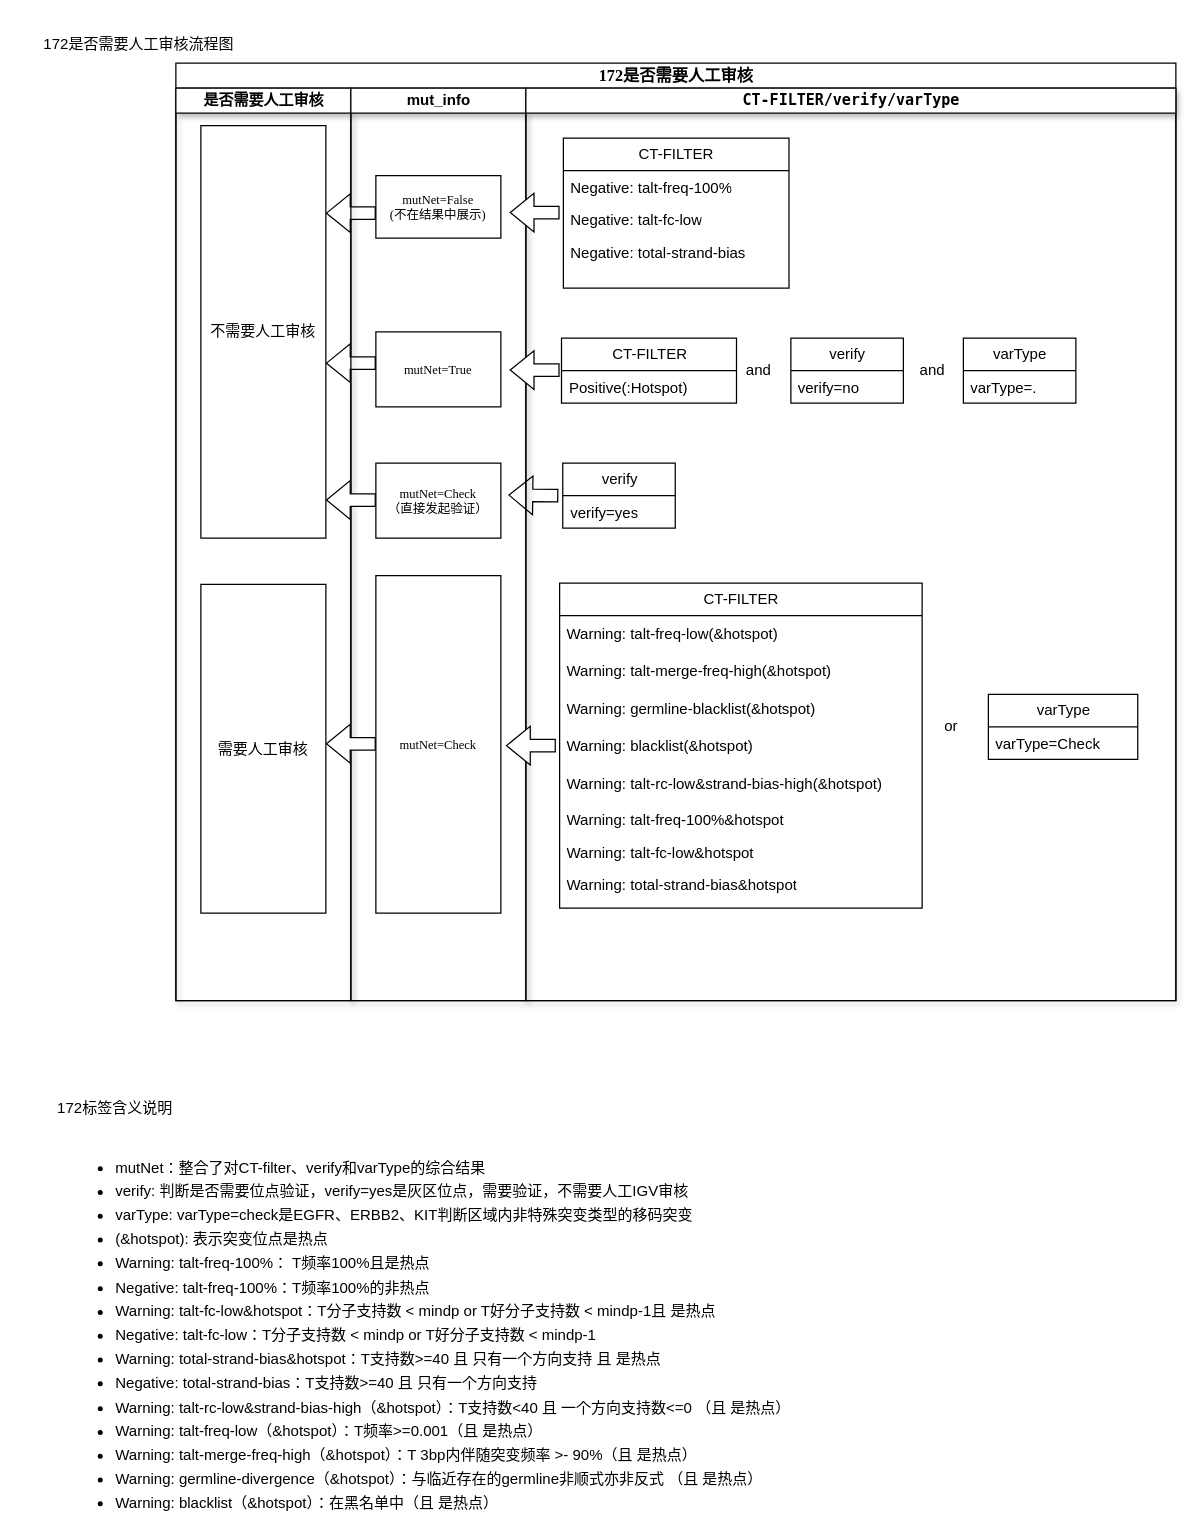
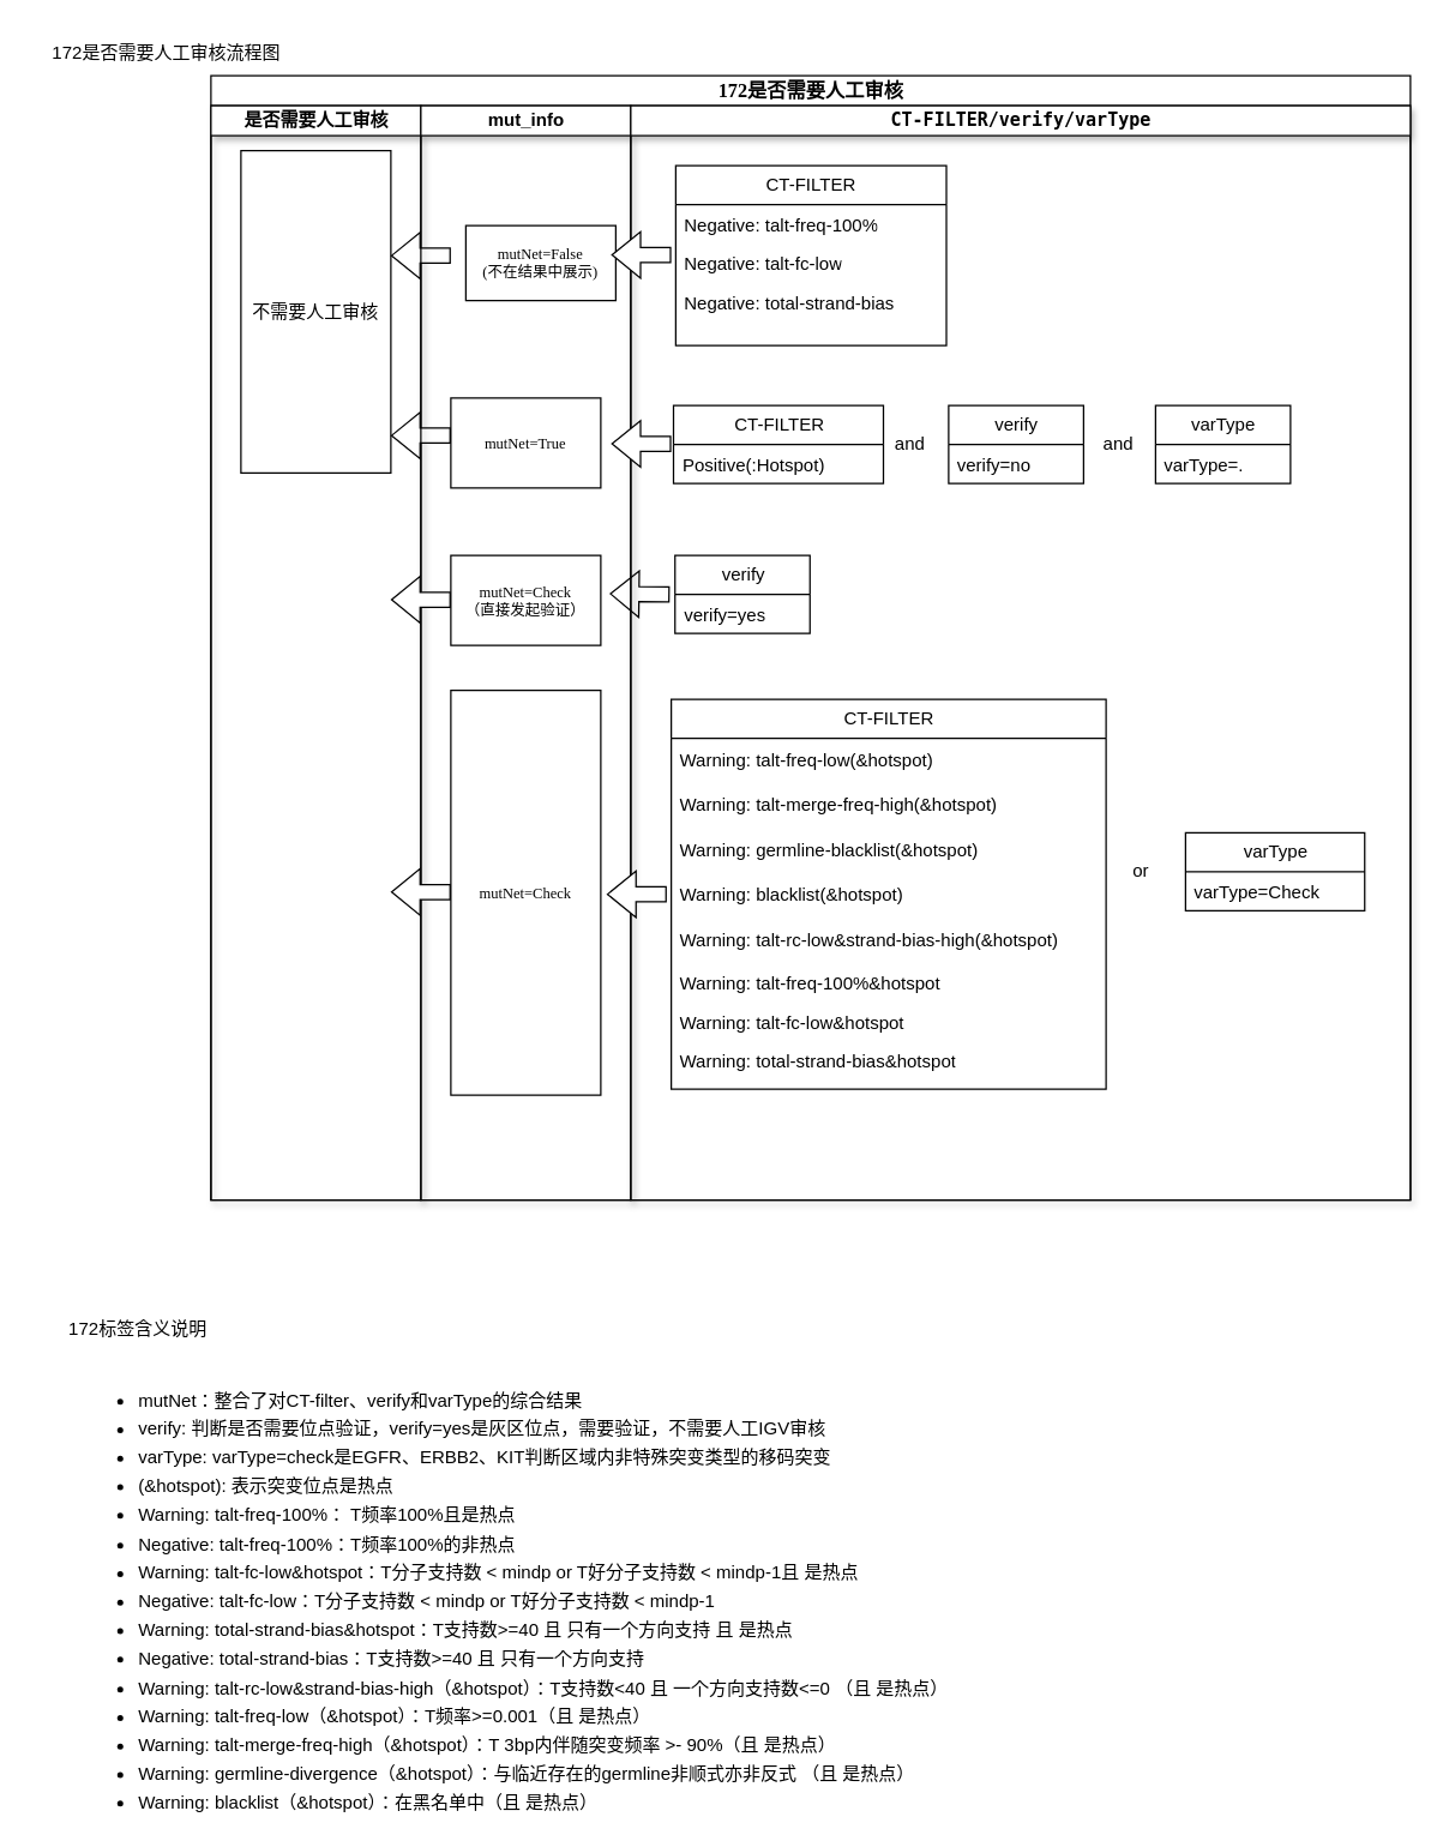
- <mxCell id="11" value="mutNet=False&lt;br&gt;(不在结果中展示)" style="rounded=0;whiteSpace=wrap;html=1;shadow=0;labelBackgroundColor=none;strokeWidth=1;fontFamily=Verdana;fontSize=10;align=center;strokeColor=default;fillColor=none;glass=1;" parent="8" vertex="1"><mxGeometry x="20" y="70" width="100" height="50" as="geometry" /></mxCell>
+ <mxCell id="11" value="mutNet=False&lt;br&gt;(不在结果中展示)" style="rounded=0;whiteSpace=wrap;html=1;shadow=0;labelBackgroundColor=none;strokeWidth=1;fontFamily=Verdana;fontSize=10;align=center;strokeColor=default;fillColor=none;glass=1;" parent="8" vertex="1"><mxGeometry x="30" y="80" width="100" height="50" as="geometry" /></mxCell>
- <mxCell id="4" value="不需要人工审核" style="rounded=0;whiteSpace=wrap;html=1;shadow=0;labelBackgroundColor=none;strokeWidth=1;fontFamily=Verdana;fontSize=12;align=center;glass=1;fillColor=none;" parent="3" vertex="1"><mxGeometry x="20" y="30" width="100" height="330" as="geometry" /></mxCell>
+ <mxCell id="4" value="不需要人工审核" style="rounded=0;whiteSpace=wrap;html=1;shadow=0;labelBackgroundColor=none;strokeWidth=1;fontFamily=Verdana;fontSize=12;align=center;glass=1;fillColor=none;" parent="3" vertex="1"><mxGeometry x="20" y="30" width="100" height="215" as="geometry" /></mxCell>
- <mxCell id="5" value="需要人工审核" style="rounded=0;whiteSpace=wrap;html=1;shadow=0;labelBackgroundColor=none;strokeWidth=1;fontFamily=Verdana;fontSize=12;align=center;fillColor=none;glass=1;" parent="3" vertex="1"><mxGeometry x="20" y="397" width="100" height="263" as="geometry" /></mxCell>
